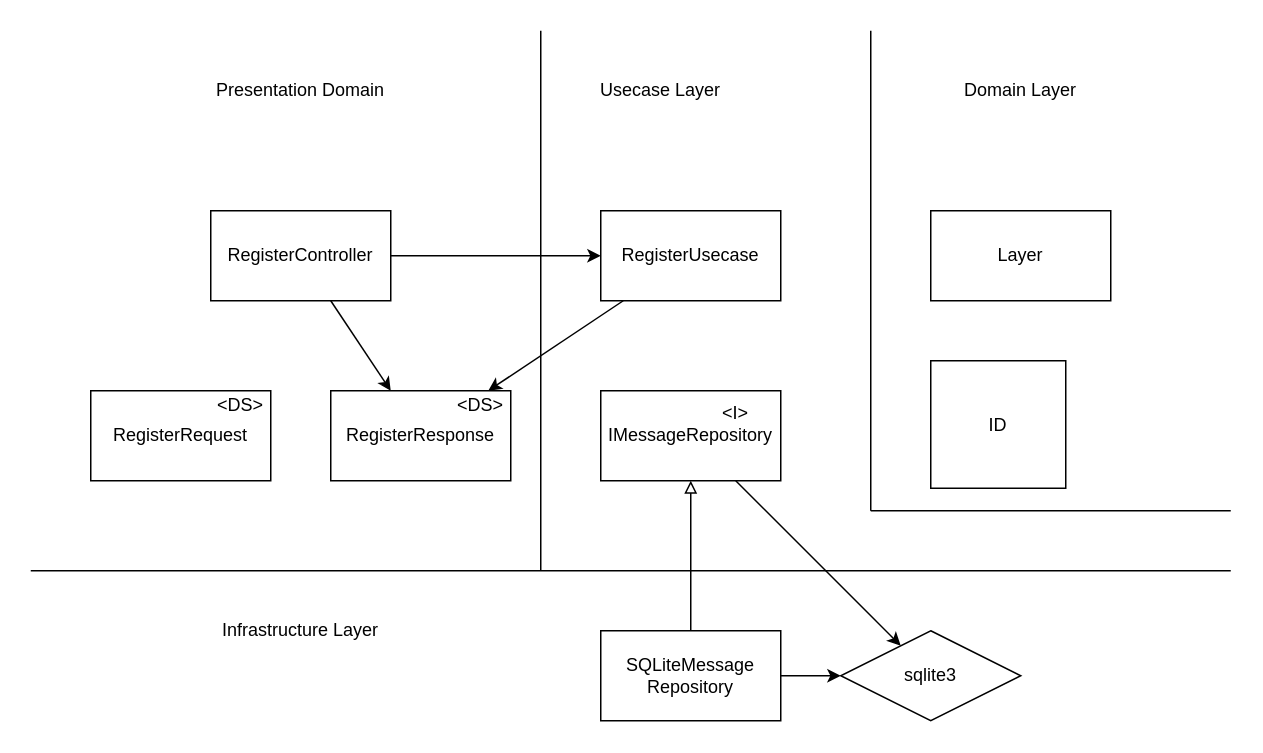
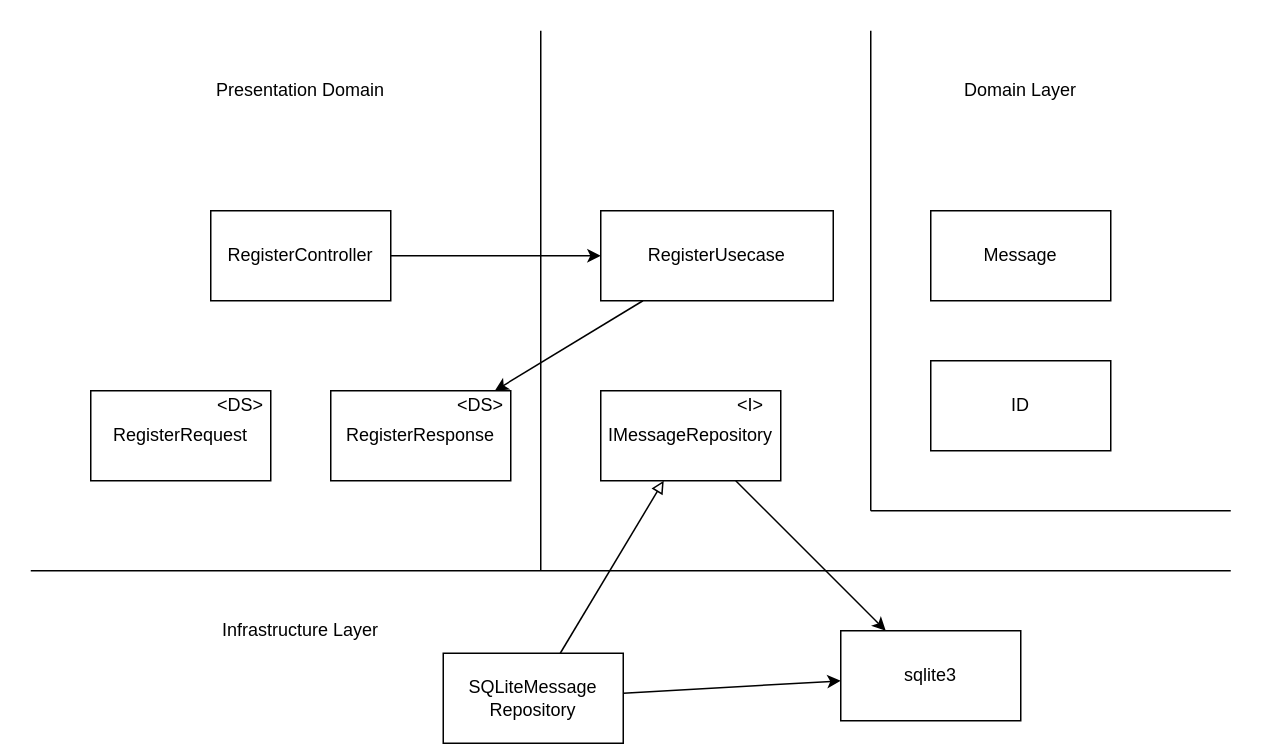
- <mxCell id="24" value="Usecase Layer" style="text;html=1;strokeColor=none;fillColor=none;align=center;verticalAlign=middle;whiteSpace=wrap;rounded=0;" parent="1" vertex="1"><mxGeometry x="380" y="40" width="120" height="40" as="geometry" /></mxCell>
- <mxCell id="6" value="RegisterUsecase" style="rounded=0;whiteSpace=wrap;html=1;" parent="1" vertex="1"><mxGeometry x="400" y="140" width="120" height="60" as="geometry" /></mxCell>
+ <mxCell id="6" value="RegisterUsecase" style="rounded=0;whiteSpace=wrap;html=1;" parent="1" vertex="1"><mxGeometry x="400" y="140" width="155" height="60" as="geometry" /></mxCell>
- <mxCell id="7" value="Layer" style="rounded=0;whiteSpace=wrap;html=1;" parent="1" vertex="1"><mxGeometry x="620" y="140" width="120" height="60" as="geometry" /></mxCell>
+ <mxCell id="7" value="Message" style="rounded=0;whiteSpace=wrap;html=1;" parent="1" vertex="1"><mxGeometry x="620" y="140" width="120" height="60" as="geometry" /></mxCell>
- <mxCell id="3" style="edgeStyle=none;html=1;startArrow=none;startFill=0;endArrow=classic;endFill=1;" parent="1" source="4" target="14" edge="1"><mxGeometry relative="1" as="geometry" /></mxCell>
- <mxCell id="29" value="&amp;lt;I&amp;gt;" style="text;html=1;strokeColor=none;fillColor=none;align=center;verticalAlign=middle;whiteSpace=wrap;rounded=0;" parent="1" vertex="1"><mxGeometry x="470" y="265" width="40" height="20" as="geometry" /></mxCell>
+ <mxCell id="29" value="&amp;lt;I&amp;gt;" style="text;html=1;strokeColor=none;fillColor=none;align=center;verticalAlign=middle;whiteSpace=wrap;rounded=0;" parent="1" vertex="1"><mxGeometry x="480" y="260" width="40" height="20" as="geometry" /></mxCell>
- <mxCell id="8" value="ID" style="rounded=0;whiteSpace=wrap;html=1;" parent="1" vertex="1"><mxGeometry x="620" y="240" width="90" height="85" as="geometry" /></mxCell>
+ <mxCell id="8" value="ID" style="rounded=0;whiteSpace=wrap;html=1;" parent="1" vertex="1"><mxGeometry x="620" y="240" width="120" height="60" as="geometry" /></mxCell>
- <mxCell id="17" value="SQLiteMessage&lt;br&gt;Repository" style="rounded=0;whiteSpace=wrap;html=1;" parent="1" vertex="1"><mxGeometry x="400" y="420" width="120" height="60" as="geometry" /></mxCell>
+ <mxCell id="17" value="SQLiteMessage&lt;br&gt;Repository" style="rounded=0;whiteSpace=wrap;html=1;" parent="1" vertex="1"><mxGeometry x="295" y="435" width="120" height="60" as="geometry" /></mxCell>
- <mxCell id="18" value="sqlite3" style="rhombus;whiteSpace=wrap;html=1;" parent="1" vertex="1"><mxGeometry x="560" y="420" width="120" height="60" as="geometry" /></mxCell>
+ <mxCell id="18" value="sqlite3" style="rounded=0;whiteSpace=wrap;html=1;" parent="1" vertex="1"><mxGeometry x="560" y="420" width="120" height="60" as="geometry" /></mxCell>
